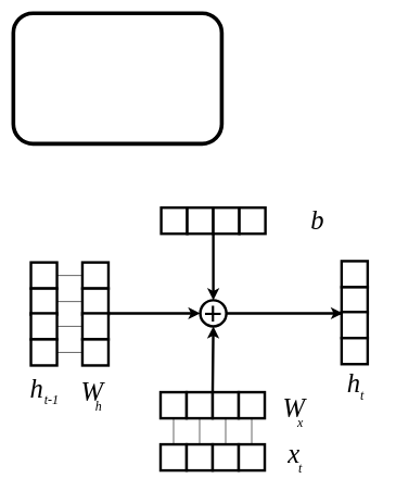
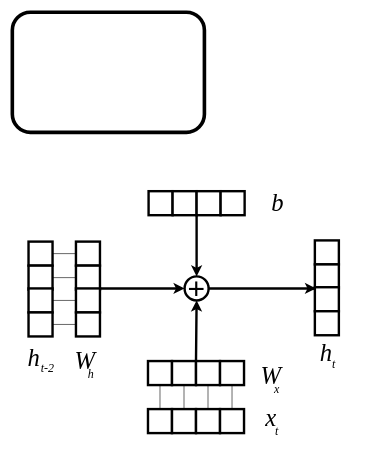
- <mxCell id="40" value="b" style="text;html=1;align=center;verticalAlign=middle;whiteSpace=wrap;rounded=0;fontStyle=2;fontFamily=Times New Roman;fontSize=41;" vertex="1" parent="1"><mxGeometry x="457" y="323" width="60" height="30" as="geometry" /></mxCell>
+ <mxCell id="40" value="b" style="text;html=1;align=center;verticalAlign=middle;whiteSpace=wrap;rounded=0;fontStyle=2;fontFamily=Times New Roman;fontSize=41;" vertex="1" parent="1"><mxGeometry x="432" y="323" width="60" height="30" as="geometry" /></mxCell>
- <mxCell id="6" value="t-1" style="text;html=1;align=center;verticalAlign=middle;whiteSpace=wrap;rounded=0;fontStyle=2;fontFamily=Times New Roman;fontSize=20;" vertex="1" parent="1"><mxGeometry x="49" y="596" width="60" height="30" as="geometry" /></mxCell>
+ <mxCell id="6" value="t-2" style="text;html=1;align=center;verticalAlign=middle;whiteSpace=wrap;rounded=0;fontStyle=2;fontFamily=Times New Roman;fontSize=20;" vertex="1" parent="1"><mxGeometry x="49" y="596" width="60" height="30" as="geometry" /></mxCell>
